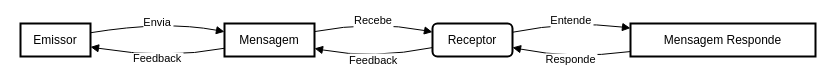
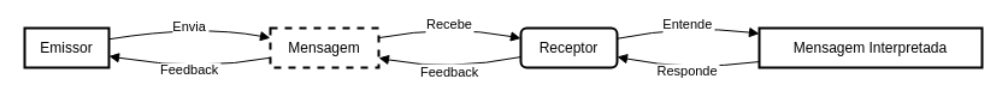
- <mxCell id="3" value="Mensagem" style="whiteSpace=wrap;strokeWidth=2;" vertex="1" parent="1"><mxGeometry x="224" y="23" width="90" height="33" as="geometry" /></mxCell>
+ <mxCell id="3" value="Mensagem" style="whiteSpace=wrap;strokeWidth=2;dashed=1;" vertex="1" parent="1"><mxGeometry x="224" y="23" width="90" height="33" as="geometry" /></mxCell>
- <mxCell id="5" value="Mensagem Responde" style="whiteSpace=wrap;strokeWidth=2;" vertex="1" parent="1"><mxGeometry x="630" y="23" width="185" height="33" as="geometry" /></mxCell>
+ <mxCell id="5" value="Mensagem Interpretada" style="whiteSpace=wrap;strokeWidth=2;" vertex="1" parent="1"><mxGeometry x="630" y="23" width="185" height="33" as="geometry" /></mxCell>
